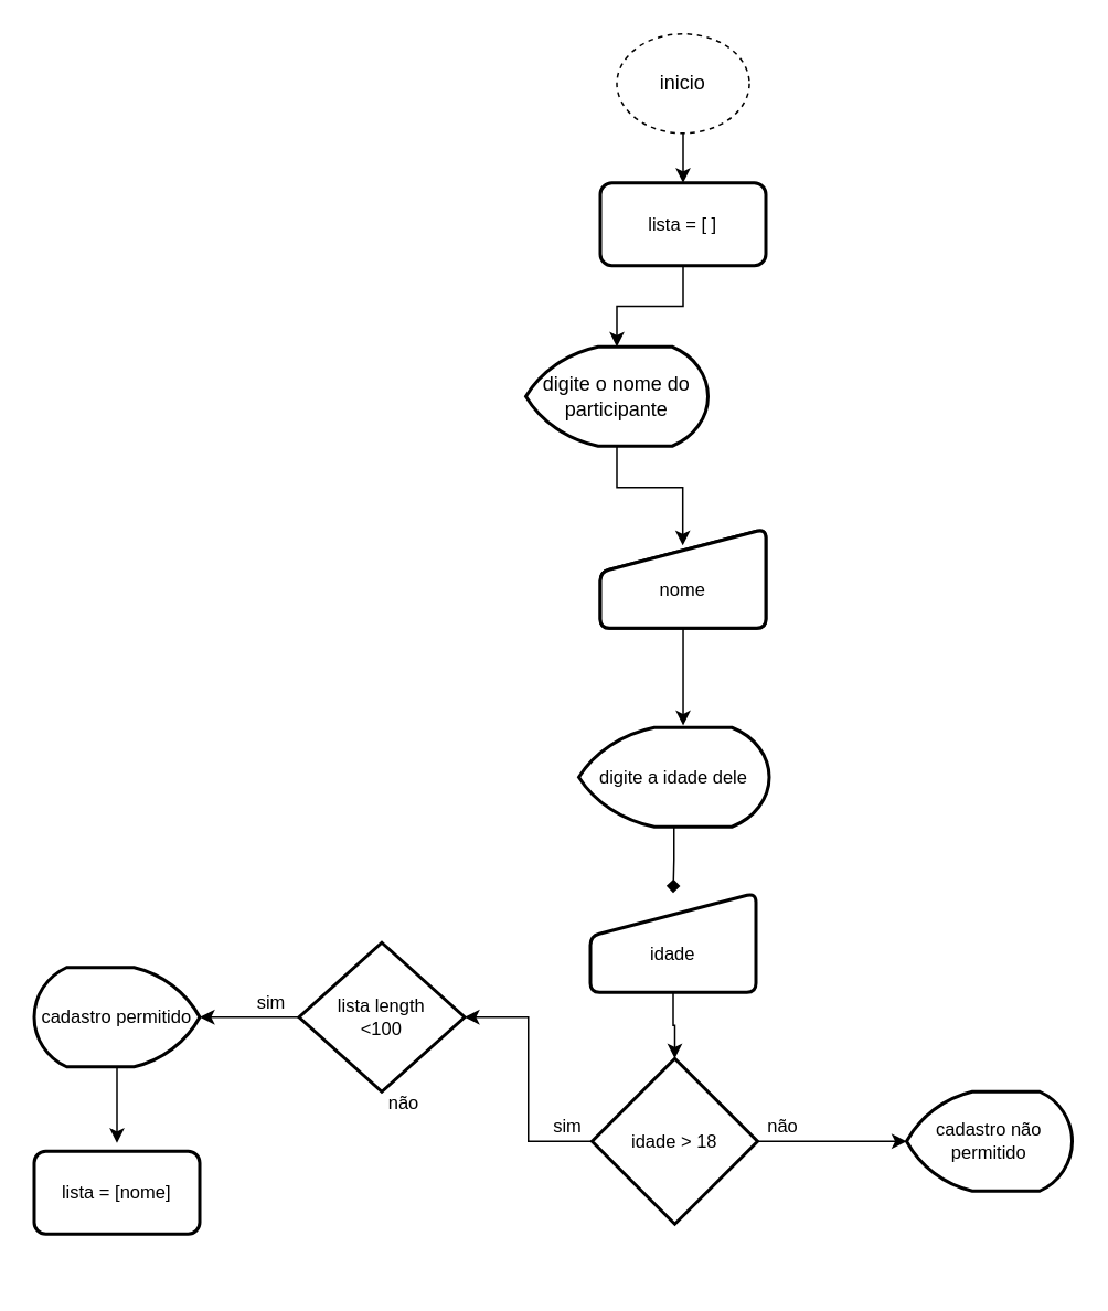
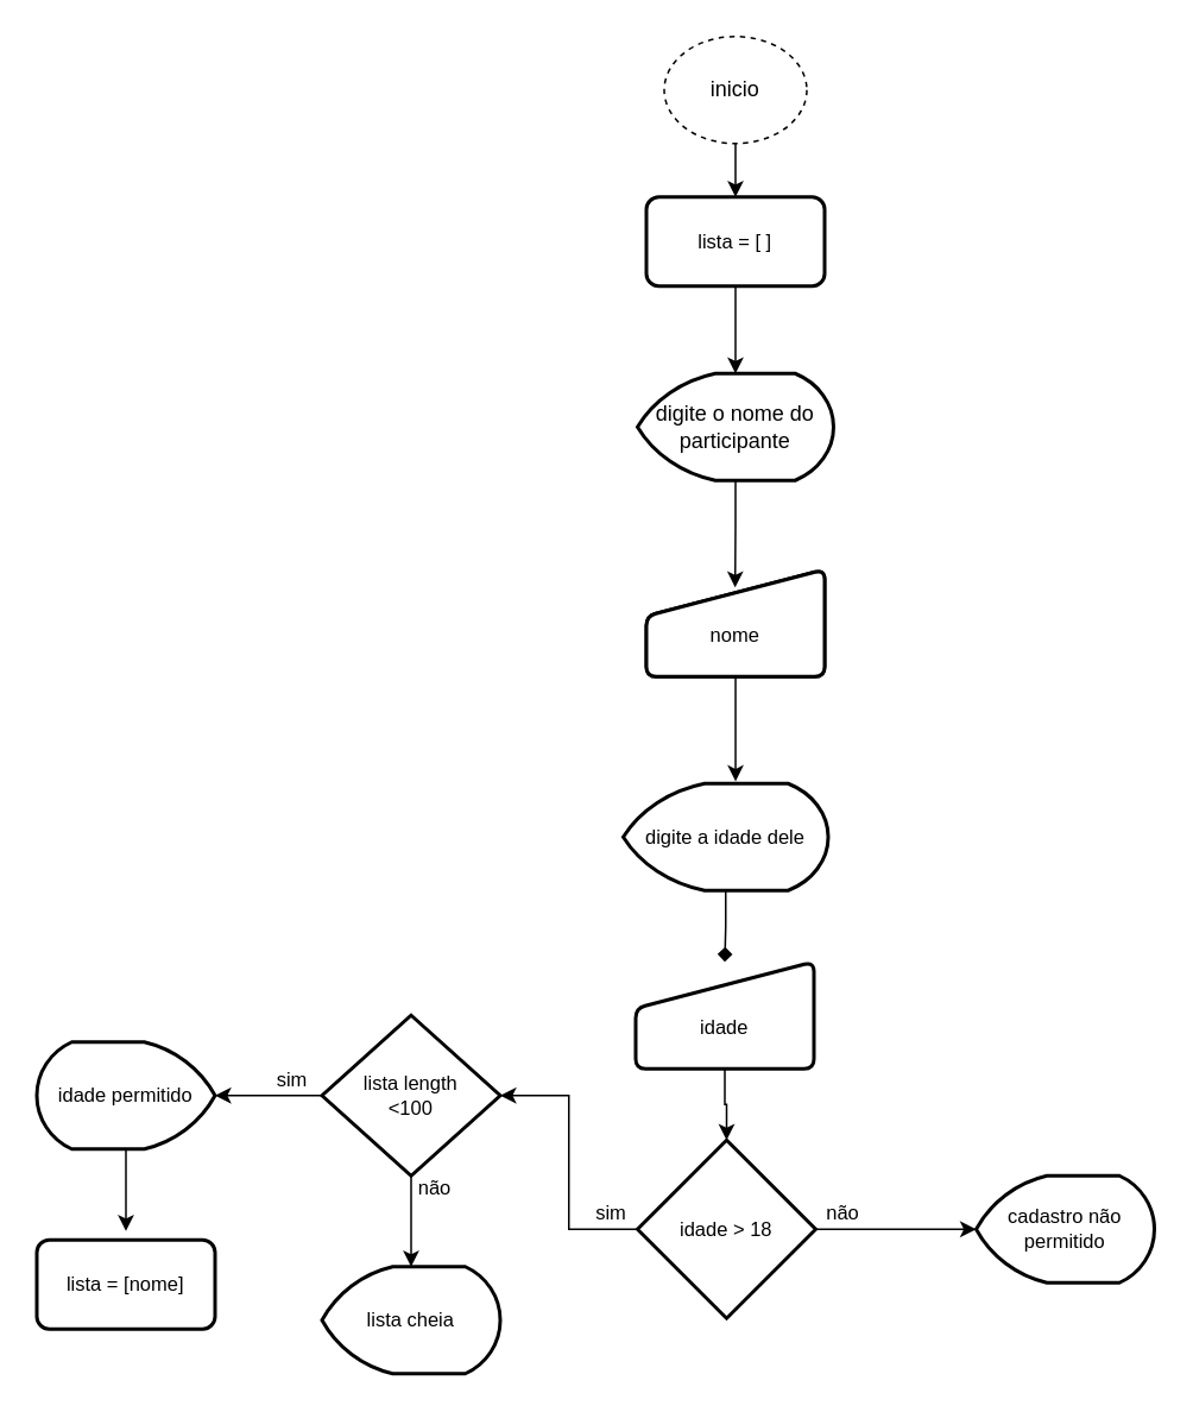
- <mxCell id="5" value="digite o nome do participante" style="strokeWidth=2;html=1;shape=mxgraph.flowchart.display;whiteSpace=wrap;" vertex="1" parent="1"><mxGeometry x="317" y="209" width="110" height="60" as="geometry" /></mxCell>
+ <mxCell id="5" value="digite o nome do participante" style="strokeWidth=2;html=1;shape=mxgraph.flowchart.display;whiteSpace=wrap;" vertex="1" parent="1"><mxGeometry x="357" y="209" width="110" height="60" as="geometry" /></mxCell>
- <mxCell id="19" value="cadastro permitido" style="strokeWidth=2;html=1;shape=mxgraph.flowchart.display;whiteSpace=wrap;fontSize=11;direction=west;" vertex="1" parent="1"><mxGeometry x="20" y="584" width="100" height="60" as="geometry" /></mxCell>
+ <mxCell id="19" value="idade permitido" style="strokeWidth=2;html=1;shape=mxgraph.flowchart.display;whiteSpace=wrap;fontSize=11;direction=west;" vertex="1" parent="1"><mxGeometry x="20" y="584" width="100" height="60" as="geometry" /></mxCell>
+ <mxCell id="24" style="edgeStyle=orthogonalEdgeStyle;rounded=0;orthogonalLoop=1;jettySize=auto;html=1;exitX=0.5;exitY=1;exitDx=0;exitDy=0;exitPerimeter=0;fontSize=11;" edge="1" parent="1" source="25" target="26"><mxGeometry relative="1" as="geometry"><mxPoint x="230" y="710" as="targetPoint" /></mxGeometry></mxCell>
+ <mxCell id="26" value="lista cheia" style="strokeWidth=2;html=1;shape=mxgraph.flowchart.display;whiteSpace=wrap;fontSize=11;" vertex="1" parent="1"><mxGeometry x="180" y="710" width="100" height="60" as="geometry" /></mxCell>
